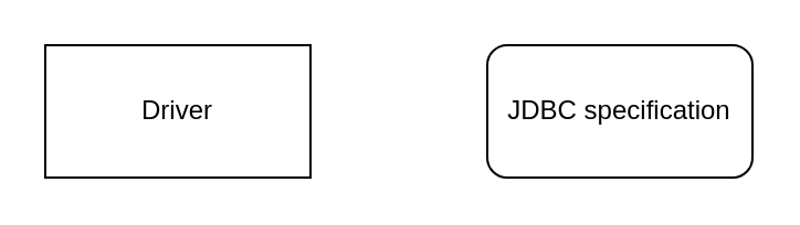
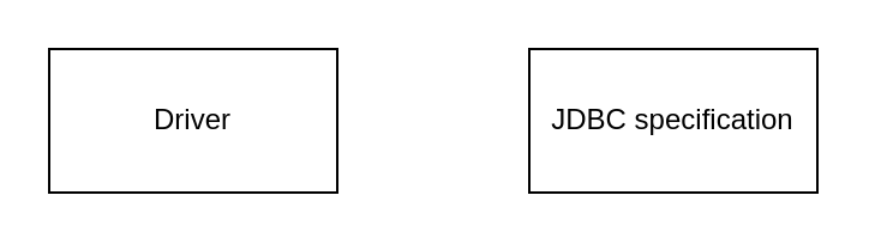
- <mxCell id="3" value="JDBC specification" style="whiteSpace=wrap;html=1;rounded=1;" vertex="1" parent="1"><mxGeometry x="220" y="20" width="120" height="60" as="geometry" /></mxCell>
+ <mxCell id="3" value="JDBC specification" style="rounded=0;whiteSpace=wrap;html=1;" vertex="1" parent="1"><mxGeometry x="220" y="20" width="120" height="60" as="geometry" /></mxCell>
